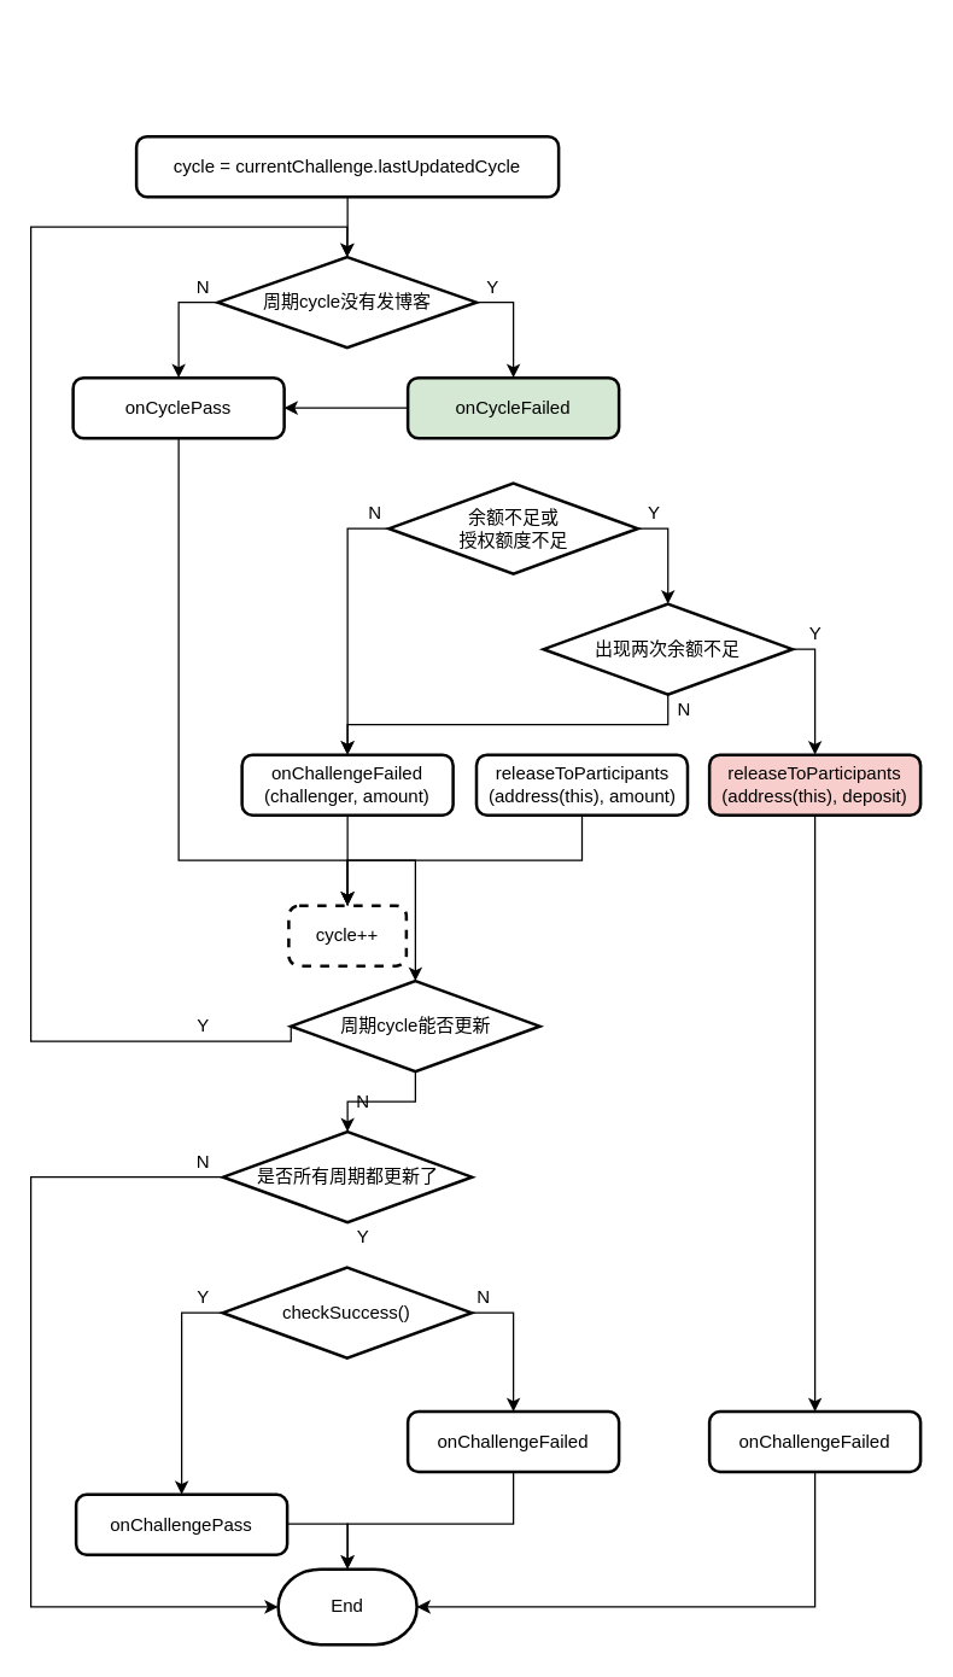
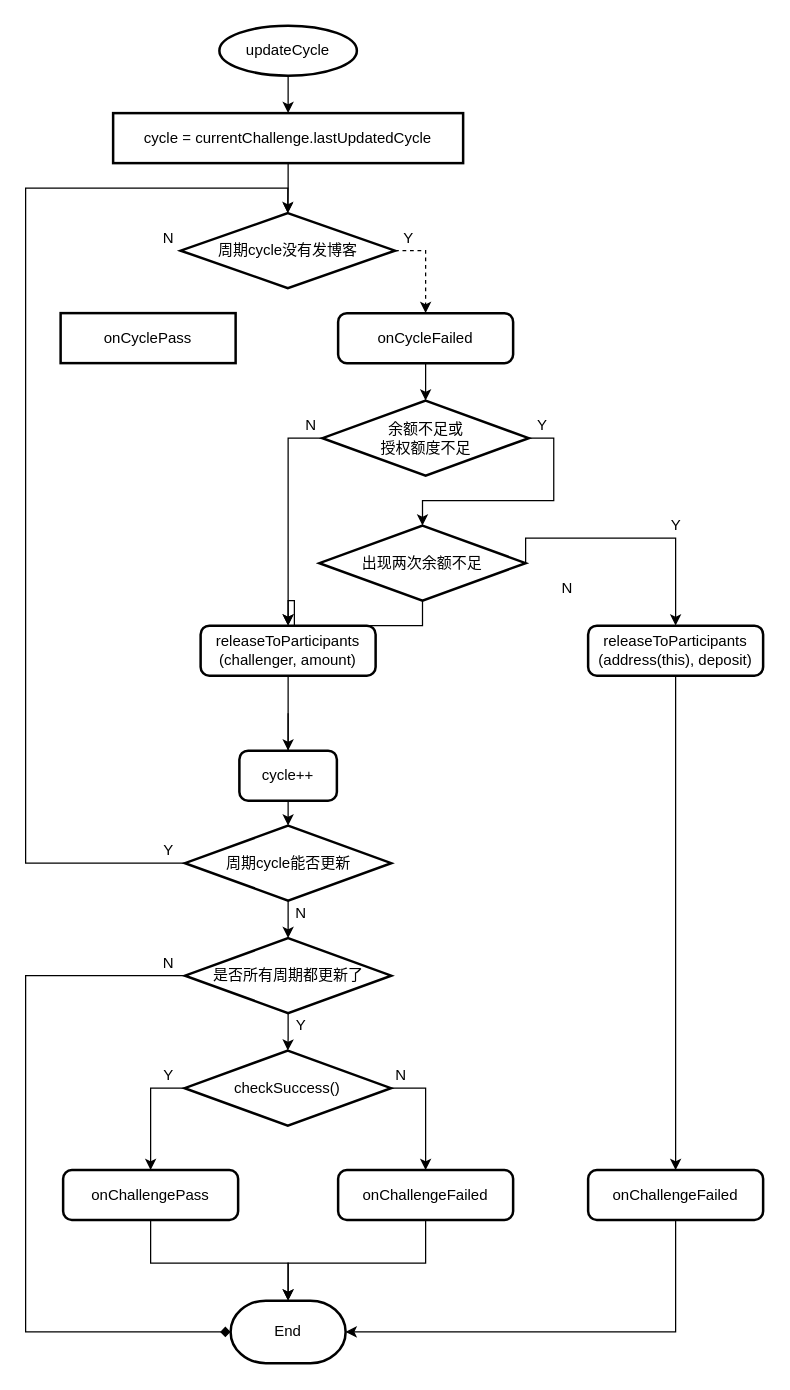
+ <mxCell id="8" value="&lt;span&gt;updateCycle&lt;/span&gt;" style="strokeWidth=2;html=1;shape=mxgraph.flowchart.start_1;whiteSpace=wrap;" vertex="1" parent="1"><mxGeometry x="175" y="20" width="110" height="40" as="geometry" /></mxCell>
+ <mxCell id="7" value="" style="edgeStyle=orthogonalEdgeStyle;rounded=0;orthogonalLoop=1;jettySize=auto;html=1;" edge="1" parent="1" source="8" target="6"><mxGeometry relative="1" as="geometry" /></mxCell>
- <mxCell id="6" value="cycle = currentChallenge.lastUpdatedCycle" style="rounded=1;whiteSpace=wrap;html=1;absoluteArcSize=1;arcSize=14;strokeWidth=2;" vertex="1" parent="1"><mxGeometry x="90" y="90" width="280" height="40" as="geometry" /></mxCell>
+ <mxCell id="6" value="cycle = currentChallenge.lastUpdatedCycle" style="whiteSpace=wrap;html=1;absoluteArcSize=1;arcSize=14;strokeWidth=2;rounded=0;" vertex="1" parent="1"><mxGeometry x="90" y="90" width="280" height="40" as="geometry" /></mxCell>
- <mxCell id="5" style="edgeStyle=orthogonalEdgeStyle;rounded=0;orthogonalLoop=1;jettySize=auto;html=1;exitX=0.5;exitY=1;exitDx=0;exitDy=0;" edge="1" parent="1" source="6" target="4"><mxGeometry relative="1" as="geometry" /></mxCell>
+ <mxCell id="5" style="edgeStyle=orthogonalEdgeStyle;rounded=0;orthogonalLoop=1;jettySize=auto;html=1;exitX=0.5;exitY=1;exitDx=0;exitDy=0;endArrow=open;" edge="1" parent="1" source="6" target="4"><mxGeometry relative="1" as="geometry" /></mxCell>
- <mxCell id="2" style="edgeStyle=orthogonalEdgeStyle;rounded=0;orthogonalLoop=1;jettySize=auto;html=1;exitX=0;exitY=0.5;exitDx=0;exitDy=0;exitPerimeter=0;entryX=0.5;entryY=0;entryDx=0;entryDy=0;" edge="1" parent="1" source="4" target="10"><mxGeometry relative="1" as="geometry"><mxPoint x="140" y="220" as="targetPoint" /></mxGeometry></mxCell>
- <mxCell id="3" style="edgeStyle=orthogonalEdgeStyle;rounded=0;orthogonalLoop=1;jettySize=auto;html=1;exitX=1;exitY=0.5;exitDx=0;exitDy=0;exitPerimeter=0;entryX=0.5;entryY=0;entryDx=0;entryDy=0;" edge="1" parent="1" source="4" target="12"><mxGeometry relative="1" as="geometry" /></mxCell>
+ <mxCell id="3" style="edgeStyle=orthogonalEdgeStyle;rounded=0;orthogonalLoop=1;jettySize=auto;html=1;exitX=1;exitY=0.5;exitDx=0;exitDy=0;exitPerimeter=0;entryX=0.5;entryY=0;entryDx=0;entryDy=0;dashed=1;" edge="1" parent="1" source="4" target="12"><mxGeometry relative="1" as="geometry" /></mxCell>
- <mxCell id="10" value="&lt;span&gt;onCyclePass&lt;/span&gt;" style="rounded=1;whiteSpace=wrap;html=1;absoluteArcSize=1;arcSize=14;strokeWidth=2;" vertex="1" parent="1"><mxGeometry x="48" y="250" width="140" height="40" as="geometry" /></mxCell>
+ <mxCell id="10" value="&lt;span&gt;onCyclePass&lt;/span&gt;" style="whiteSpace=wrap;html=1;absoluteArcSize=1;arcSize=14;strokeWidth=2;rounded=0;" vertex="1" parent="1"><mxGeometry x="48" y="250" width="140" height="40" as="geometry" /></mxCell>
- <mxCell id="11" value="" style="edgeStyle=orthogonalEdgeStyle;rounded=0;orthogonalLoop=1;jettySize=auto;html=1;" edge="1" parent="1" source="12" target="10"><mxGeometry relative="1" as="geometry" /></mxCell>
+ <mxCell id="11" value="" style="edgeStyle=orthogonalEdgeStyle;rounded=0;orthogonalLoop=1;jettySize=auto;html=1;" edge="1" parent="1" source="12" target="19"><mxGeometry relative="1" as="geometry" /></mxCell>
- <mxCell id="12" value="&lt;span&gt;onCycleFailed&lt;/span&gt;" style="rounded=1;whiteSpace=wrap;html=1;absoluteArcSize=1;arcSize=14;strokeWidth=2;fillColor=#d5e8d4;" vertex="1" parent="1"><mxGeometry x="270" y="250" width="140" height="40" as="geometry" /></mxCell>
+ <mxCell id="12" value="&lt;span&gt;onCycleFailed&lt;/span&gt;" style="rounded=1;whiteSpace=wrap;html=1;absoluteArcSize=1;arcSize=14;strokeWidth=2;" vertex="1" parent="1"><mxGeometry x="270" y="250" width="140" height="40" as="geometry" /></mxCell>
- <mxCell id="22" value="出现两次余额不足" style="strokeWidth=2;html=1;shape=mxgraph.flowchart.decision;whiteSpace=wrap;" vertex="1" parent="1"><mxGeometry x="360" y="400" width="165" height="60" as="geometry" /></mxCell>
+ <mxCell id="22" value="出现两次余额不足" style="strokeWidth=2;html=1;shape=mxgraph.flowchart.decision;whiteSpace=wrap;" vertex="1" parent="1"><mxGeometry x="255" y="420" width="165" height="60" as="geometry" /></mxCell>
- <mxCell id="9" style="edgeStyle=orthogonalEdgeStyle;rounded=0;orthogonalLoop=1;jettySize=auto;html=1;exitX=0.5;exitY=1;exitDx=0;exitDy=0;entryX=0.5;entryY=0;entryDx=0;entryDy=0;" edge="1" parent="1" source="10" target="53"><mxGeometry relative="1" as="geometry"><Array as="points"><mxPoint x="118" y="570" /><mxPoint x="230" y="570" /></Array></mxGeometry></mxCell>
- <mxCell id="30" value="onChallengeFailed&lt;br&gt;(challenger, amount)" style="rounded=1;whiteSpace=wrap;html=1;absoluteArcSize=1;arcSize=14;strokeWidth=2;" vertex="1" parent="1"><mxGeometry x="160" y="500" width="140" height="40" as="geometry" /></mxCell>
+ <mxCell id="30" value="releaseToParticipants&lt;br&gt;(challenger, amount)" style="rounded=1;whiteSpace=wrap;html=1;absoluteArcSize=1;arcSize=14;strokeWidth=2;" vertex="1" parent="1"><mxGeometry x="160" y="500" width="140" height="40" as="geometry" /></mxCell>
- <mxCell id="44" value="releaseToParticipants&lt;br&gt;(address(this), amount)" style="rounded=1;whiteSpace=wrap;html=1;absoluteArcSize=1;arcSize=14;strokeWidth=2;" vertex="1" parent="1"><mxGeometry x="315.5" y="500" width="140" height="40" as="geometry" /></mxCell>
- <mxCell id="38" value="releaseToParticipants&lt;br&gt;(address(this), deposit)" style="rounded=1;whiteSpace=wrap;html=1;absoluteArcSize=1;arcSize=14;strokeWidth=2;fillColor=#f8cecc;" vertex="1" parent="1"><mxGeometry x="470" y="500" width="140" height="40" as="geometry" /></mxCell>
+ <mxCell id="38" value="releaseToParticipants&lt;br&gt;(address(this), deposit)" style="rounded=1;whiteSpace=wrap;html=1;absoluteArcSize=1;arcSize=14;strokeWidth=2;" vertex="1" parent="1"><mxGeometry x="470" y="500" width="140" height="40" as="geometry" /></mxCell>
- <mxCell id="54" style="edgeStyle=orthogonalEdgeStyle;rounded=0;orthogonalLoop=1;jettySize=auto;html=1;exitX=0.5;exitY=1;exitDx=0;exitDy=0;" edge="1" parent="1" source="44" target="53"><mxGeometry relative="1" as="geometry"><mxPoint x="385.5" y="540" as="sourcePoint" /><mxPoint x="230" y="660" as="targetPoint" /><Array as="points"><mxPoint x="386" y="570" /></Array></mxGeometry></mxCell>
- <mxCell id="53" value="&lt;span&gt;cycle++&lt;/span&gt;" style="rounded=1;whiteSpace=wrap;html=1;absoluteArcSize=1;arcSize=14;strokeWidth=2;dashed=1;" vertex="1" parent="1"><mxGeometry x="191" y="600" width="78" height="40" as="geometry" /></mxCell>
+ <mxCell id="53" value="&lt;span&gt;cycle++&lt;/span&gt;" style="rounded=1;whiteSpace=wrap;html=1;absoluteArcSize=1;arcSize=14;strokeWidth=2;" vertex="1" parent="1"><mxGeometry x="191" y="600" width="78" height="40" as="geometry" /></mxCell>
- <mxCell id="25" value="周期cycle能否更新" style="strokeWidth=2;html=1;shape=mxgraph.flowchart.decision;whiteSpace=wrap;" vertex="1" parent="1"><mxGeometry x="192.5" y="650" width="165" height="60" as="geometry" /></mxCell>
+ <mxCell id="25" value="周期cycle能否更新" style="strokeWidth=2;html=1;shape=mxgraph.flowchart.decision;whiteSpace=wrap;" vertex="1" parent="1"><mxGeometry x="147.5" y="660" width="165" height="60" as="geometry" /></mxCell>
+ <mxCell id="26" style="edgeStyle=orthogonalEdgeStyle;rounded=0;orthogonalLoop=1;jettySize=auto;html=1;exitX=0.5;exitY=1;exitDx=0;exitDy=0;exitPerimeter=0;" edge="1" parent="1" source="28" target="33"><mxGeometry relative="1" as="geometry" /></mxCell>
- <mxCell id="14" value="&lt;span&gt;onChallengePass&lt;/span&gt;" style="rounded=1;whiteSpace=wrap;html=1;absoluteArcSize=1;arcSize=14;strokeWidth=2;" vertex="1" parent="1"><mxGeometry x="50" y="990.5" width="140" height="40" as="geometry" /></mxCell>
+ <mxCell id="14" value="&lt;span&gt;onChallengePass&lt;/span&gt;" style="rounded=1;whiteSpace=wrap;html=1;absoluteArcSize=1;arcSize=14;strokeWidth=2;" vertex="1" parent="1"><mxGeometry x="50" y="935.5" width="140" height="40" as="geometry" /></mxCell>
- <mxCell id="27" style="edgeStyle=orthogonalEdgeStyle;rounded=0;orthogonalLoop=1;jettySize=auto;html=1;exitX=0;exitY=0.5;exitDx=0;exitDy=0;exitPerimeter=0;entryX=0;entryY=0.5;entryDx=0;entryDy=0;entryPerimeter=0;" edge="1" parent="1" source="28" target="34"><mxGeometry relative="1" as="geometry"><mxPoint x="20" y="1015.5" as="targetPoint" /><Array as="points"><mxPoint x="20" y="780" /><mxPoint x="20" y="1065" /></Array></mxGeometry></mxCell>
+ <mxCell id="27" style="edgeStyle=orthogonalEdgeStyle;rounded=0;orthogonalLoop=1;jettySize=auto;html=1;exitX=0;exitY=0.5;exitDx=0;exitDy=0;exitPerimeter=0;entryX=0;entryY=0.5;entryDx=0;entryDy=0;entryPerimeter=0;endArrow=diamond;" edge="1" parent="1" source="28" target="34"><mxGeometry relative="1" as="geometry"><mxPoint x="20" y="1015.5" as="targetPoint" /><Array as="points"><mxPoint x="20" y="780" /><mxPoint x="20" y="1065" /></Array></mxGeometry></mxCell>
